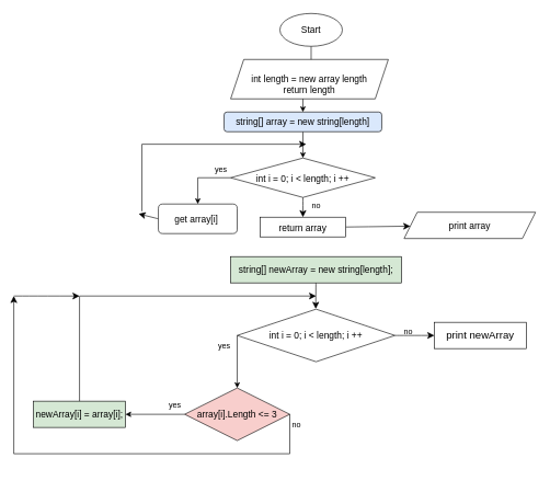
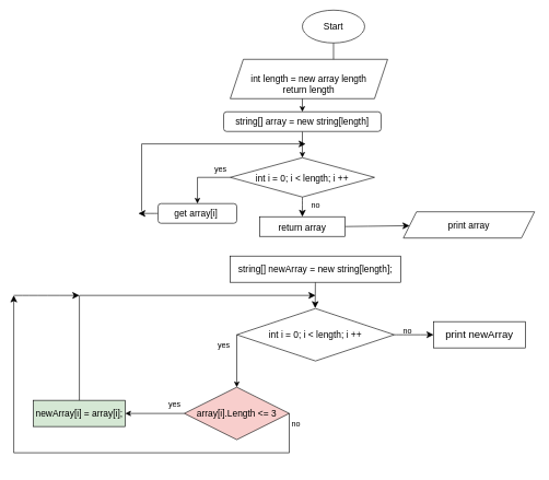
- <mxCell id="7" value="&lt;font style=&quot;font-size: 14px;&quot;&gt;Start&lt;/font&gt;" style="ellipse;whiteSpace=wrap;html=1;" parent="1" vertex="1"><mxGeometry x="425" y="20" width="95" height="50" as="geometry" /></mxCell>
+ <mxCell id="7" value="&lt;font style=&quot;font-size: 14px;&quot;&gt;Start&lt;/font&gt;" style="ellipse;whiteSpace=wrap;html=1;" parent="1" vertex="1"><mxGeometry x="460" y="15" width="95" height="50" as="geometry" /></mxCell>
- <mxCell id="3" value="&lt;font style=&quot;font-size: 14px;&quot;&gt;string[] array = new string[length]&lt;/font&gt;" style="rounded=1;whiteSpace=wrap;html=1;fontSize=12;glass=0;strokeWidth=1;shadow=0;fillColor=#dae8fc;" parent="1" vertex="1"><mxGeometry x="340" width="240" height="30" as="geometry" y="170" /></mxCell>
+ <mxCell id="3" value="&lt;font style=&quot;font-size: 14px;&quot;&gt;string[] array = new string[length]&lt;/font&gt;" style="rounded=1;whiteSpace=wrap;html=1;fontSize=12;glass=0;strokeWidth=1;shadow=0;" parent="1" vertex="1"><mxGeometry x="340" width="240" height="30" as="geometry" y="170" /></mxCell>
- <mxCell id="5" value="&lt;font style=&quot;font-size: 14px;&quot;&gt;get array[i]&amp;nbsp;&lt;/font&gt;" style="rounded=1;whiteSpace=wrap;html=1;fontSize=12;glass=0;strokeWidth=1;shadow=0;" parent="1" vertex="1"><mxGeometry x="240" y="310" width="120" height="45" as="geometry" /></mxCell>
+ <mxCell id="5" value="&lt;font style=&quot;font-size: 14px;&quot;&gt;get array[i]&amp;nbsp;&lt;/font&gt;" style="rounded=1;whiteSpace=wrap;html=1;fontSize=12;glass=0;strokeWidth=1;shadow=0;" parent="1" vertex="1"><mxGeometry x="240" y="310" width="120" height="30" as="geometry" /></mxCell>
- <mxCell id="14" value="&lt;p style=&quot;font-size: 14px;&quot; class=&quot;MsoNormal&quot;&gt;&lt;font style=&quot;font-size: 14px;&quot;&gt;string&lt;span style=&quot;line-height: 107%; background-image: initial; background-position: initial; background-size: initial; background-repeat: initial; background-attachment: initial; background-origin: initial; background-clip: initial;&quot; lang=&quot;EN-US&quot;&gt;&lt;span style=&quot;border-color: var(--border-color);&quot;&gt;[]&amp;nbsp;&lt;/span&gt;&lt;span style=&quot;border-color: var(--border-color);&quot;&gt;newArray&lt;/span&gt;&lt;/span&gt;&lt;span style=&quot;line-height: 107%; background-image: initial; background-position: initial; background-size: initial; background-repeat: initial; background-attachment: initial; background-origin: initial; background-clip: initial;&quot; lang=&quot;EN-US&quot;&gt;&amp;nbsp;&lt;/span&gt;&lt;span style=&quot;line-height: 107%; background-image: initial; background-position: initial; background-size: initial; background-repeat: initial; background-attachment: initial; background-origin: initial; background-clip: initial;&quot; lang=&quot;EN-US&quot;&gt;=&lt;/span&gt;&lt;span style=&quot;line-height: 107%; background-image: initial; background-position: initial; background-size: initial; background-repeat: initial; background-attachment: initial; background-origin: initial; background-clip: initial;&quot; lang=&quot;EN-US&quot;&gt;&lt;span style=&quot;border-color: var(--border-color);&quot;&gt;&amp;nbsp;&lt;/span&gt;&lt;span style=&quot;border-color: var(--border-color);&quot;&gt;new&lt;/span&gt;&lt;span style=&quot;border-color: var(--border-color);&quot;&gt;&amp;nbsp;&lt;/span&gt;&lt;/span&gt;&lt;span style=&quot;line-height: 107%; background-image: initial; background-position: initial; background-size: initial; background-repeat: initial; background-attachment: initial; background-origin: initial; background-clip: initial;&quot; lang=&quot;EN-US&quot;&gt;string&lt;/span&gt;&lt;span style=&quot;line-height: 107%; background-image: initial; background-position: initial; background-size: initial; background-repeat: initial; background-attachment: initial; background-origin: initial; background-clip: initial;&quot; lang=&quot;EN-US&quot;&gt;&lt;span style=&quot;border-color: var(--border-color);&quot;&gt;[&lt;/span&gt;&lt;span style=&quot;border-color: var(--border-color);&quot;&gt;length&lt;/span&gt;&lt;/span&gt;&lt;span style=&quot;line-height: 107%; background-image: initial; background-position: initial; background-size: initial; background-repeat: initial; background-attachment: initial; background-origin: initial; background-clip: initial;&quot; lang=&quot;EN-US&quot;&gt;];&lt;/span&gt;&lt;/font&gt;&lt;span lang=&quot;EN-US&quot;&gt;&lt;/span&gt;&lt;/p&gt;" style="rounded=0;whiteSpace=wrap;html=1;fillColor=#d5e8d4;" parent="1" vertex="1"><mxGeometry x="350" y="390" width="260" height="40" as="geometry" /></mxCell>
+ <mxCell id="14" value="&lt;p style=&quot;font-size: 14px;&quot; class=&quot;MsoNormal&quot;&gt;&lt;font style=&quot;font-size: 14px;&quot;&gt;string&lt;span style=&quot;line-height: 107%; background-image: initial; background-position: initial; background-size: initial; background-repeat: initial; background-attachment: initial; background-origin: initial; background-clip: initial;&quot; lang=&quot;EN-US&quot;&gt;&lt;span style=&quot;border-color: var(--border-color);&quot;&gt;[]&amp;nbsp;&lt;/span&gt;&lt;span style=&quot;border-color: var(--border-color);&quot;&gt;newArray&lt;/span&gt;&lt;/span&gt;&lt;span style=&quot;line-height: 107%; background-image: initial; background-position: initial; background-size: initial; background-repeat: initial; background-attachment: initial; background-origin: initial; background-clip: initial;&quot; lang=&quot;EN-US&quot;&gt;&amp;nbsp;&lt;/span&gt;&lt;span style=&quot;line-height: 107%; background-image: initial; background-position: initial; background-size: initial; background-repeat: initial; background-attachment: initial; background-origin: initial; background-clip: initial;&quot; lang=&quot;EN-US&quot;&gt;=&lt;/span&gt;&lt;span style=&quot;line-height: 107%; background-image: initial; background-position: initial; background-size: initial; background-repeat: initial; background-attachment: initial; background-origin: initial; background-clip: initial;&quot; lang=&quot;EN-US&quot;&gt;&lt;span style=&quot;border-color: var(--border-color);&quot;&gt;&amp;nbsp;&lt;/span&gt;&lt;span style=&quot;border-color: var(--border-color);&quot;&gt;new&lt;/span&gt;&lt;span style=&quot;border-color: var(--border-color);&quot;&gt;&amp;nbsp;&lt;/span&gt;&lt;/span&gt;&lt;span style=&quot;line-height: 107%; background-image: initial; background-position: initial; background-size: initial; background-repeat: initial; background-attachment: initial; background-origin: initial; background-clip: initial;&quot; lang=&quot;EN-US&quot;&gt;string&lt;/span&gt;&lt;span style=&quot;line-height: 107%; background-image: initial; background-position: initial; background-size: initial; background-repeat: initial; background-attachment: initial; background-origin: initial; background-clip: initial;&quot; lang=&quot;EN-US&quot;&gt;&lt;span style=&quot;border-color: var(--border-color);&quot;&gt;[&lt;/span&gt;&lt;span style=&quot;border-color: var(--border-color);&quot;&gt;length&lt;/span&gt;&lt;/span&gt;&lt;span style=&quot;line-height: 107%; background-image: initial; background-position: initial; background-size: initial; background-repeat: initial; background-attachment: initial; background-origin: initial; background-clip: initial;&quot; lang=&quot;EN-US&quot;&gt;];&lt;/span&gt;&lt;/font&gt;&lt;span lang=&quot;EN-US&quot;&gt;&lt;/span&gt;&lt;/p&gt;" style="rounded=0;whiteSpace=wrap;html=1;" parent="1" vertex="1"><mxGeometry x="350" y="390" width="260" height="40" as="geometry" /></mxCell>
